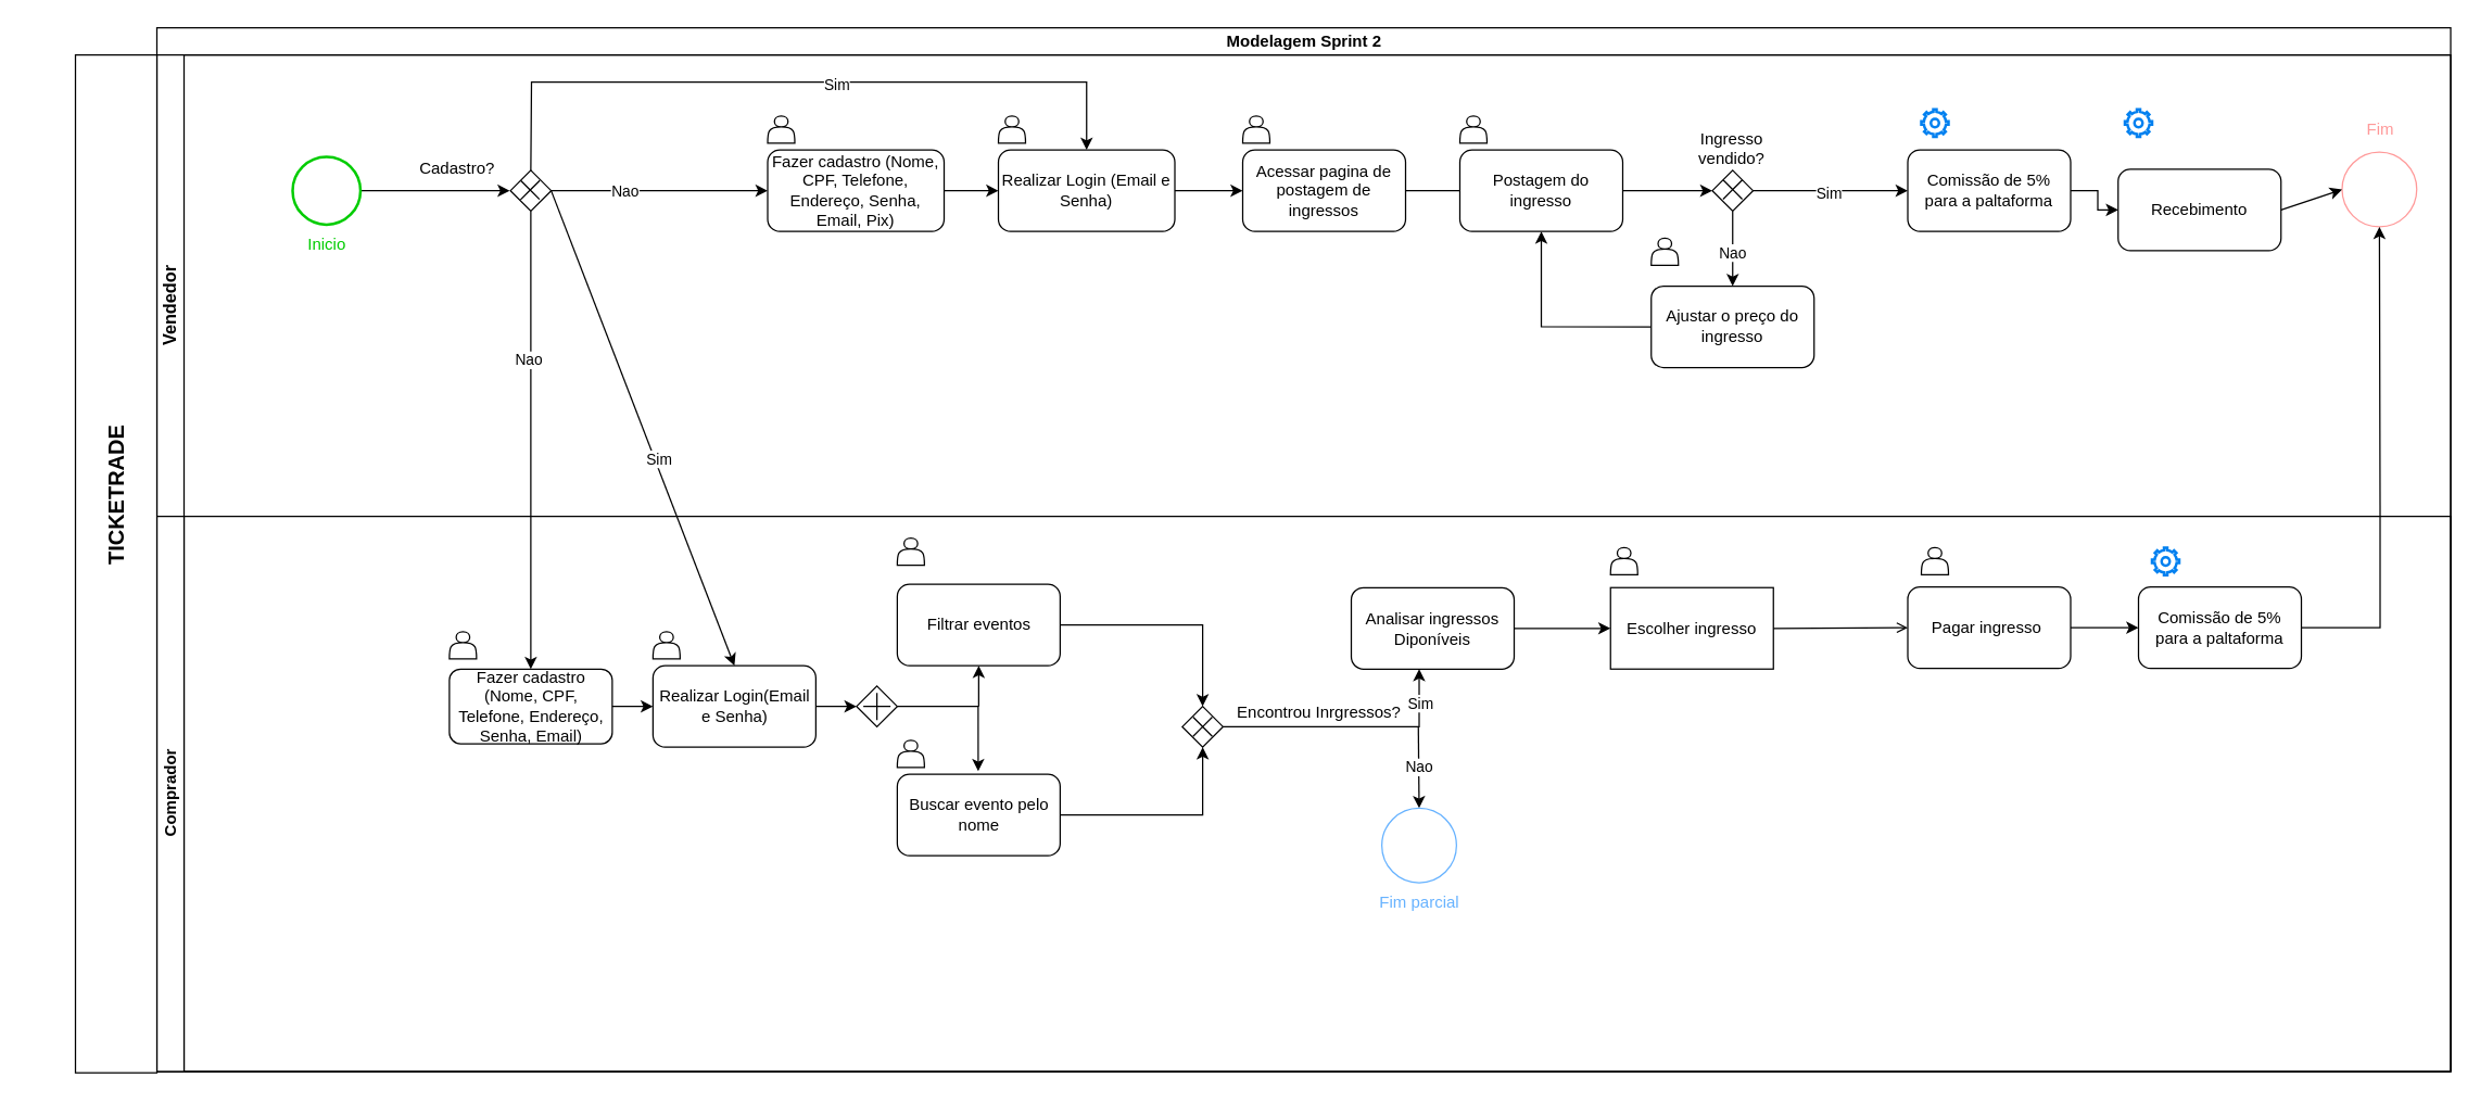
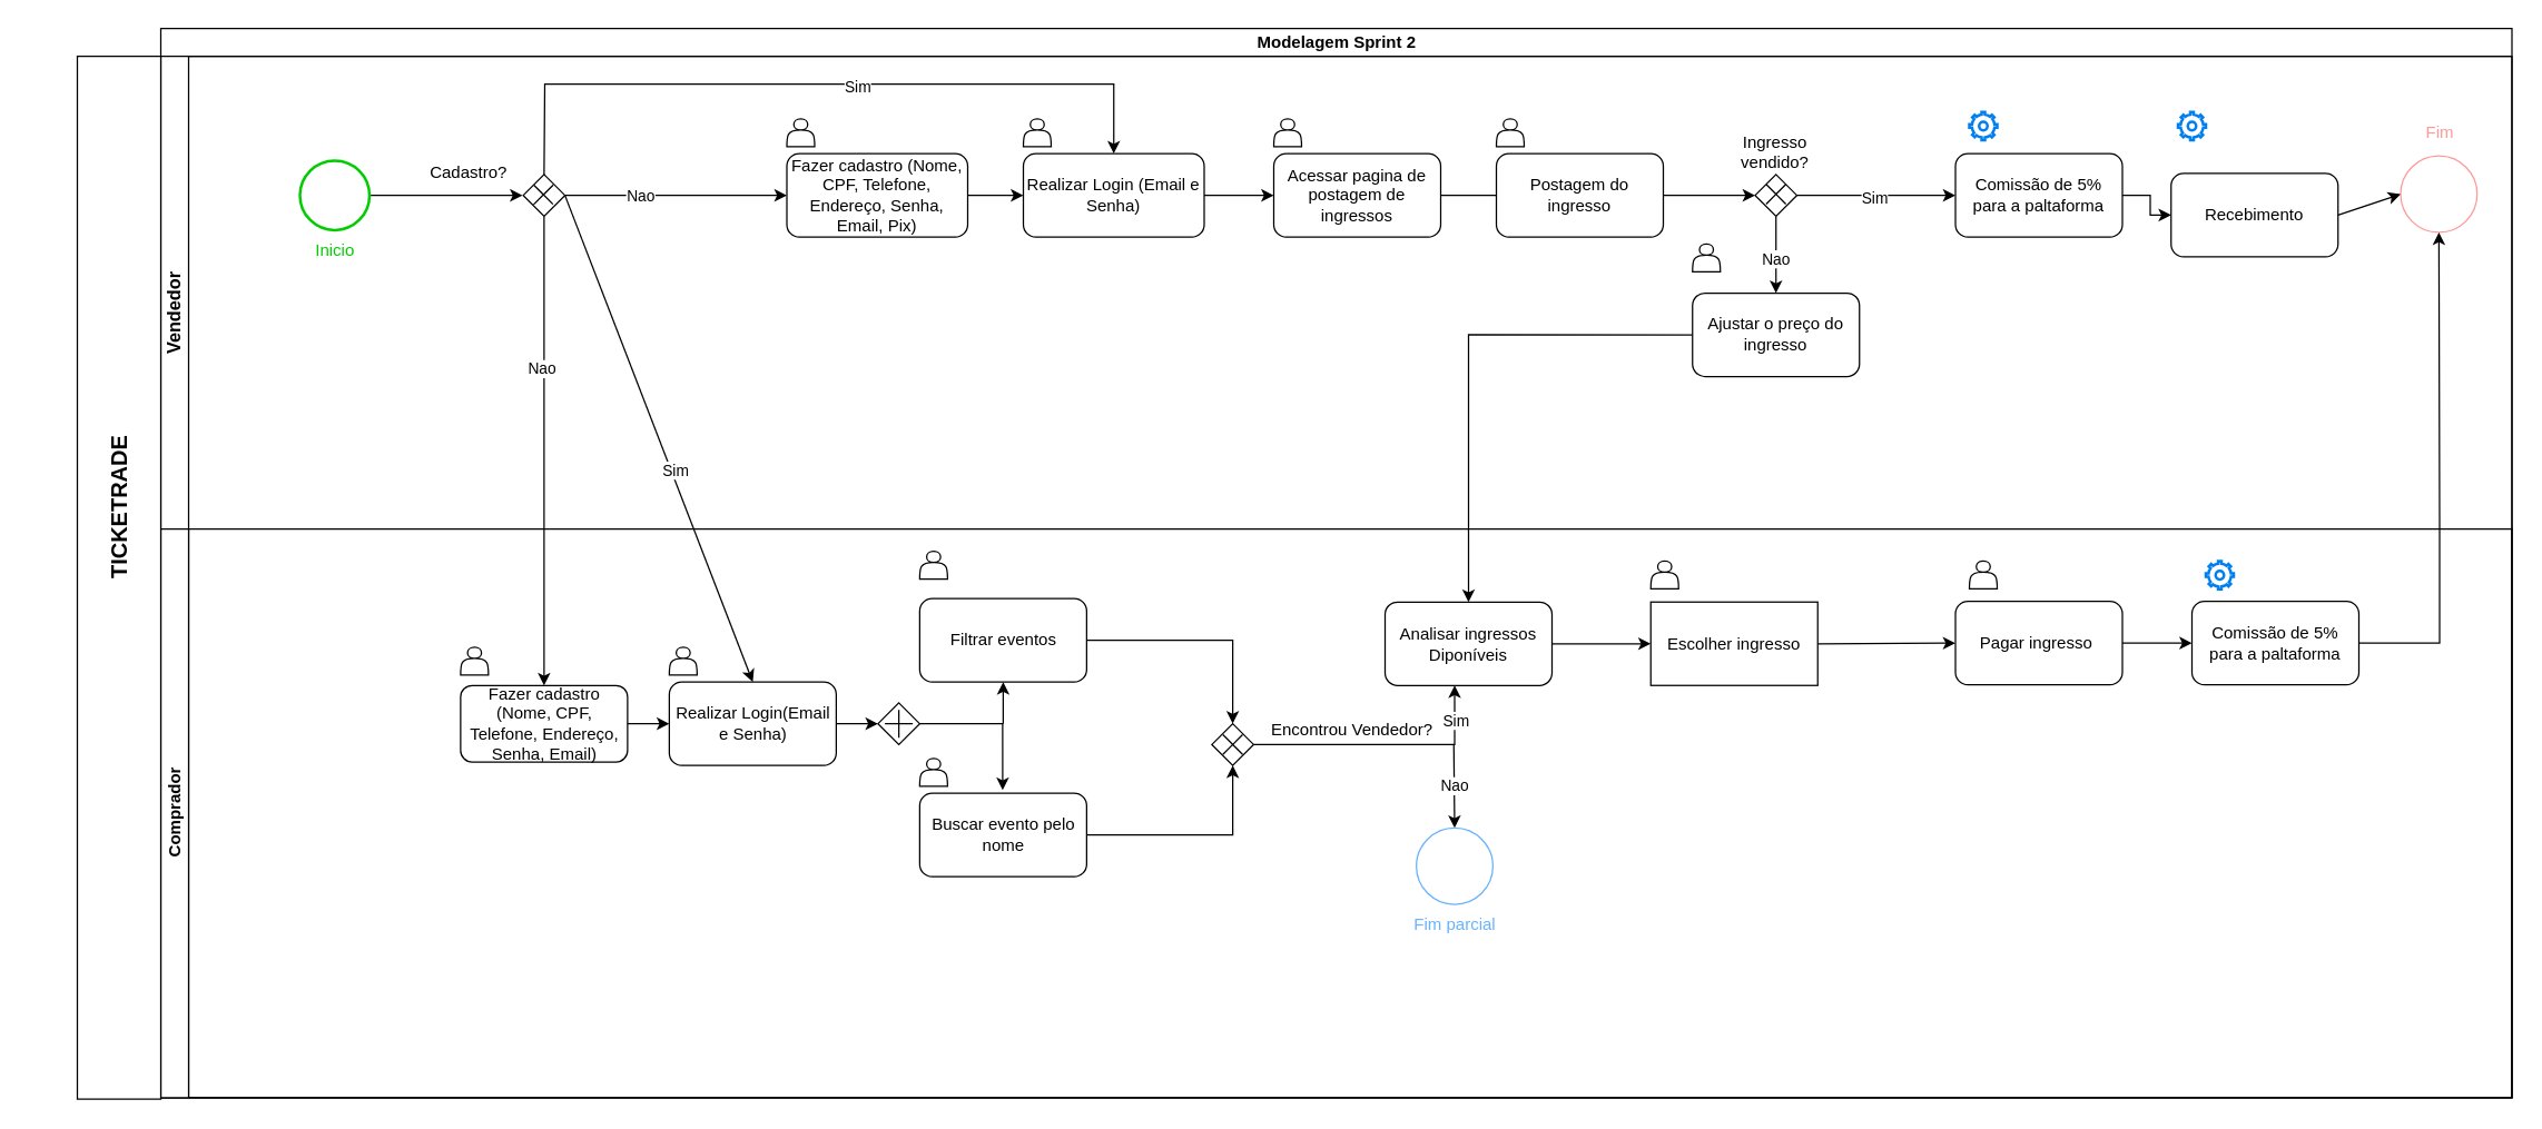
- <mxCell id="24" style="edgeStyle=orthogonalEdgeStyle;rounded=0;orthogonalLoop=1;jettySize=auto;html=1;exitX=0;exitY=0.5;exitDx=0;exitDy=0;entryX=0.5;entryY=1;entryDx=0;entryDy=0;" edge="1" parent="3" source="25" target="15"><mxGeometry relative="1" as="geometry"><mxPoint x="1000" y="200" as="targetPoint" /></mxGeometry></mxCell>
+ <mxCell id="24" style="edgeStyle=orthogonalEdgeStyle;rounded=0;orthogonalLoop=1;jettySize=auto;html=1;exitX=0;exitY=0.5;exitDx=0;exitDy=0;" edge="1" parent="3" source="25" target="50"><mxGeometry relative="1" as="geometry"><mxPoint x="1000" y="200" as="targetPoint" /></mxGeometry></mxCell>
- <mxCell id="67" value="" style="endArrow=open;html=1;rounded=0;entryX=0;entryY=0.5;entryDx=0;entryDy=0;exitX=1;exitY=0.5;exitDx=0;exitDy=0;" edge="1" parent="44" source="51" target="53"><mxGeometry relative="1" as="geometry"><mxPoint x="1095.5" y="84.41" as="sourcePoint" /><mxPoint x="1290" y="84.91" as="targetPoint" /></mxGeometry></mxCell>
+ <mxCell id="67" value="" style="endArrow=classic;html=1;rounded=0;entryX=0;entryY=0.5;entryDx=0;entryDy=0;exitX=1;exitY=0.5;exitDx=0;exitDy=0;" edge="1" parent="44" source="51" target="53"><mxGeometry relative="1" as="geometry"><mxPoint x="1095.5" y="84.41" as="sourcePoint" /><mxPoint x="1290" y="84.91" as="targetPoint" /></mxGeometry></mxCell>
- <mxCell id="72" value="Encontrou Inrgressos?" style="text;html=1;align=center;verticalAlign=middle;resizable=0;points=[];autosize=1;strokeColor=none;fillColor=none;" vertex="1" parent="44"><mxGeometry x="785.5" y="130" width="140" height="30" as="geometry" /></mxCell>
+ <mxCell id="72" value="Encontrou Vendedor?" style="text;html=1;align=center;verticalAlign=middle;resizable=0;points=[];autosize=1;strokeColor=none;fillColor=none;" vertex="1" parent="44"><mxGeometry x="785.5" y="130" width="140" height="30" as="geometry" /></mxCell>
